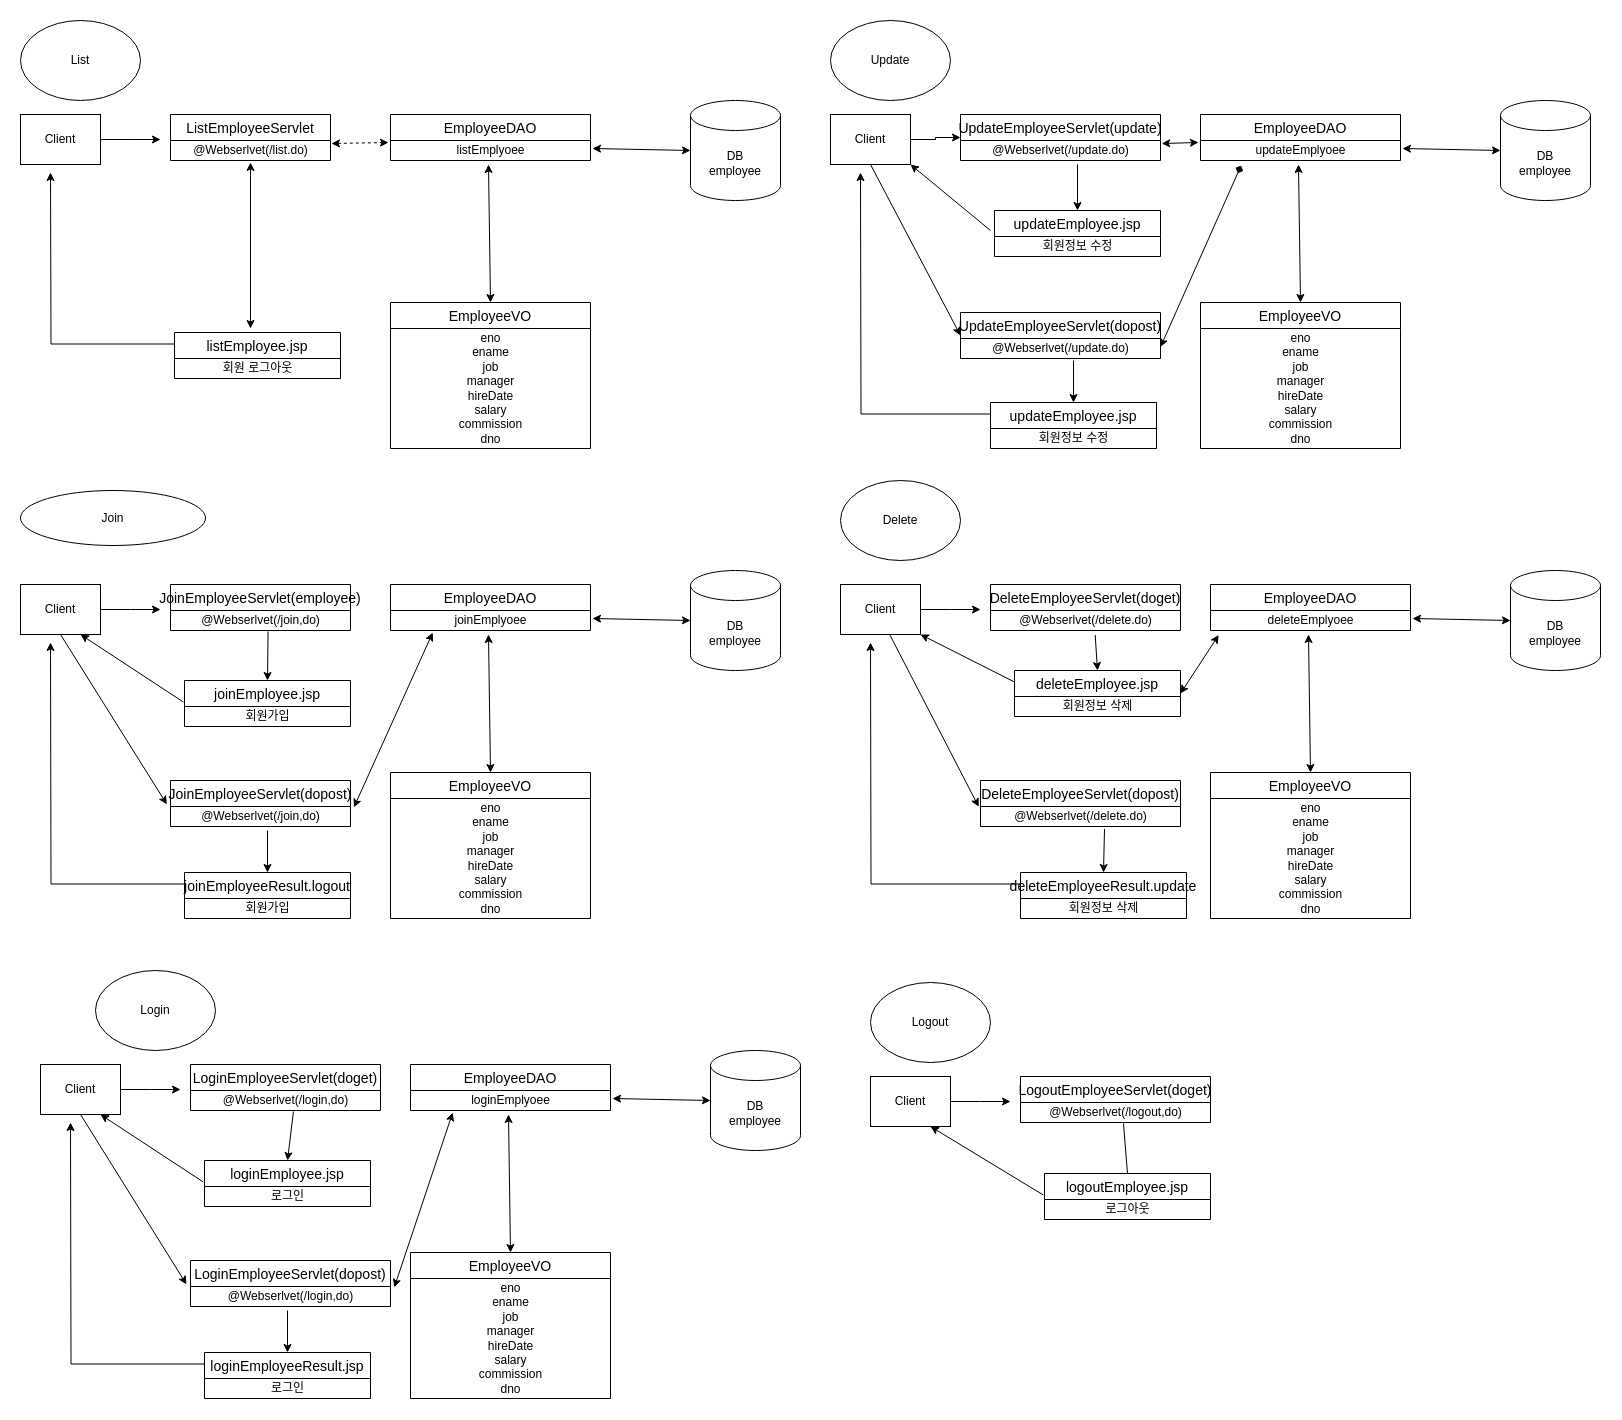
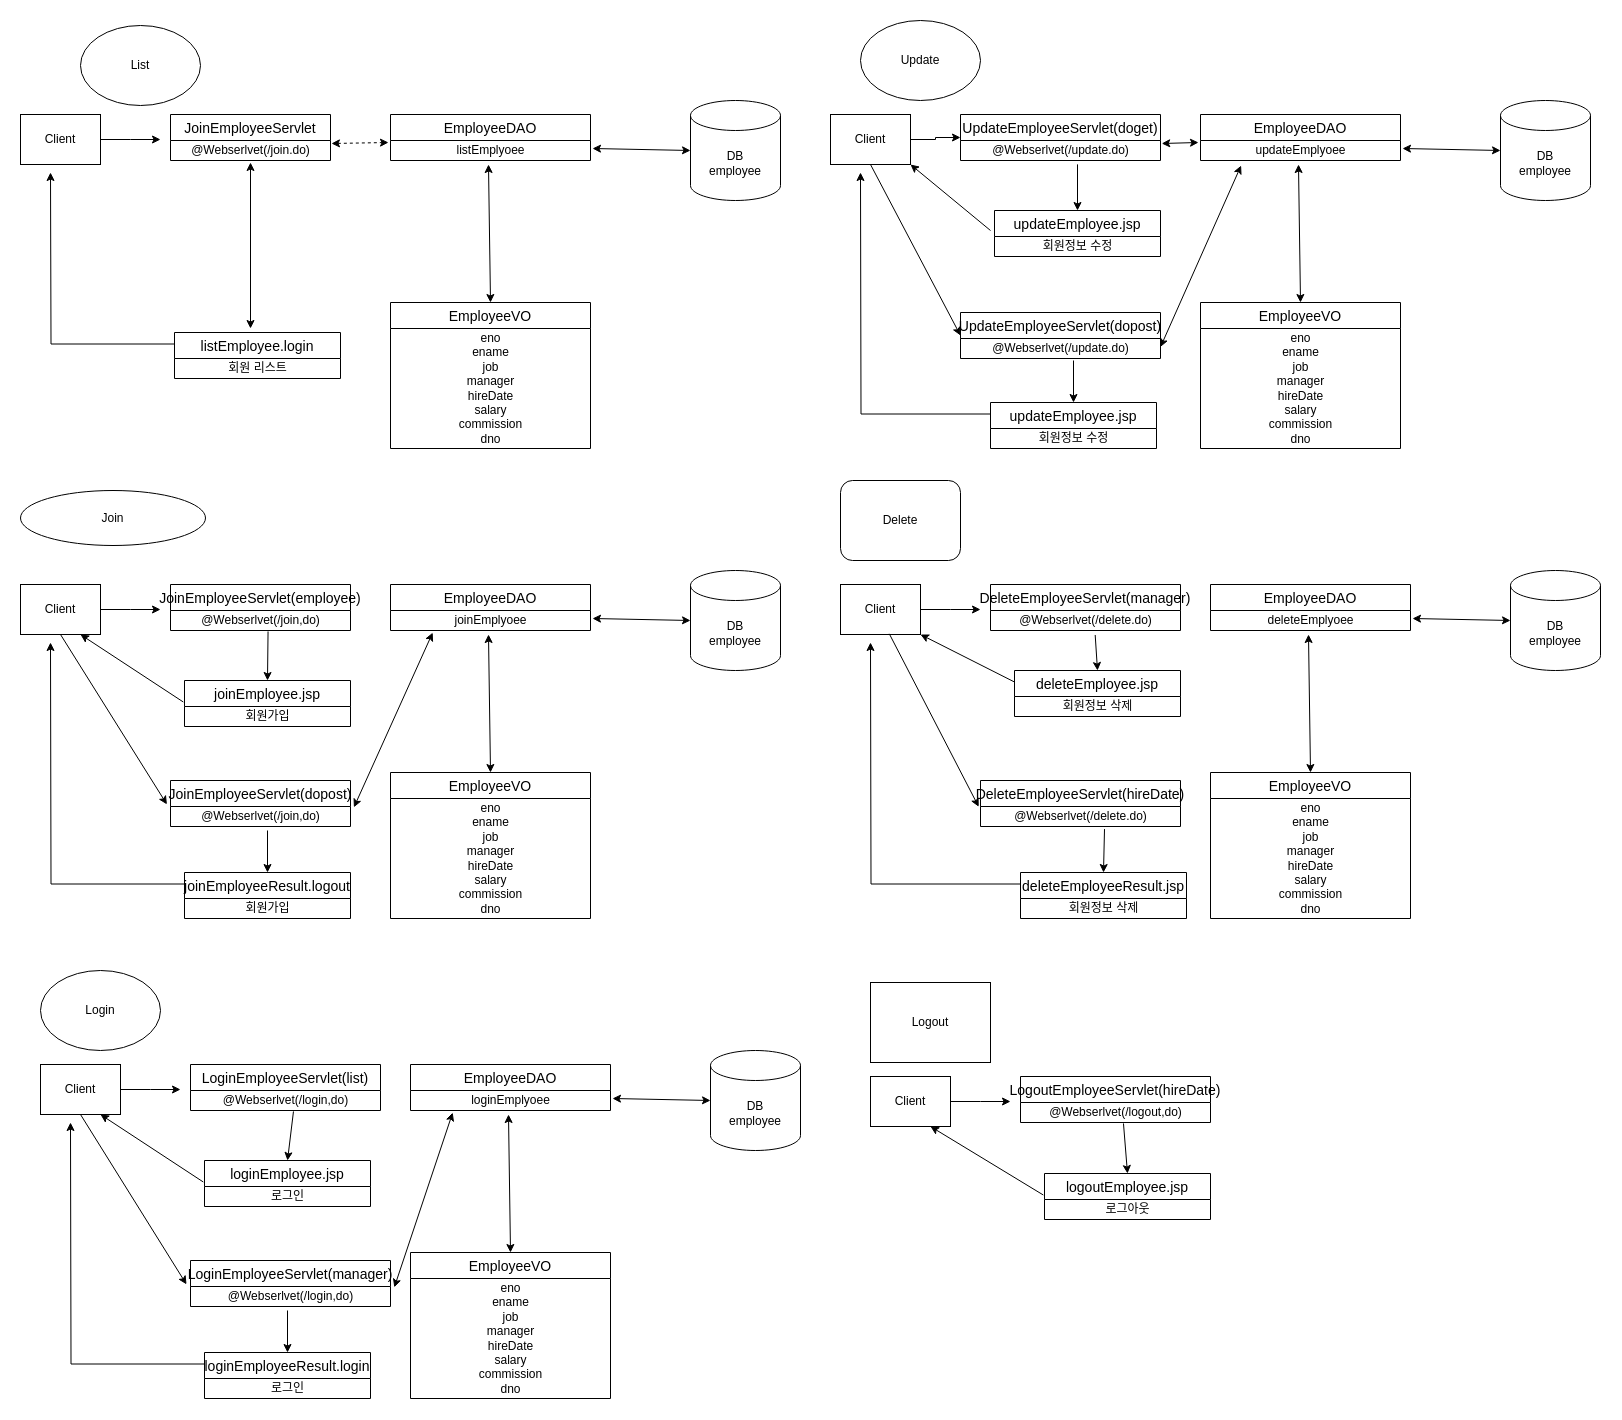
- <mxCell id="69" value="List" style="ellipse;whiteSpace=wrap;html=1;" parent="1" vertex="1"><mxGeometry x="20" y="20" width="120" height="80" as="geometry" /></mxCell>
+ <mxCell id="69" value="List" style="ellipse;whiteSpace=wrap;html=1;" parent="1" vertex="1"><mxGeometry x="80" y="25" width="120" height="80" as="geometry" /></mxCell>
- <mxCell id="70" value="Update" style="ellipse;whiteSpace=wrap;html=1;" parent="1" vertex="1"><mxGeometry x="830" y="20" width="120" height="80" as="geometry" /></mxCell>
+ <mxCell id="70" value="Update" style="ellipse;whiteSpace=wrap;html=1;" parent="1" vertex="1"><mxGeometry x="860" y="20" width="120" height="80" as="geometry" /></mxCell>
- <mxCell id="4" value="ListEmployeeServlet" style="swimlane;fontStyle=0;childLayout=stackLayout;horizontal=1;startSize=26;horizontalStack=0;resizeParent=1;resizeParentMax=0;resizeLast=0;collapsible=1;marginBottom=0;align=center;fontSize=14;" parent="1" vertex="1"><mxGeometry x="170" y="114" width="160" height="46" as="geometry"><mxRectangle x="150" y="100" width="50" height="26" as="alternateBounds" /></mxGeometry></mxCell>
+ <mxCell id="4" value="JoinEmployeeServlet" style="swimlane;fontStyle=0;childLayout=stackLayout;horizontal=1;startSize=26;horizontalStack=0;resizeParent=1;resizeParentMax=0;resizeLast=0;collapsible=1;marginBottom=0;align=center;fontSize=14;" parent="1" vertex="1"><mxGeometry x="170" y="114" width="160" height="46" as="geometry"><mxRectangle x="150" y="100" width="50" height="26" as="alternateBounds" /></mxGeometry></mxCell>
- <mxCell id="34" value="UpdateEmployeeServlet(update)" style="swimlane;fontStyle=0;childLayout=stackLayout;horizontal=1;startSize=26;horizontalStack=0;resizeParent=1;resizeParentMax=0;resizeLast=0;collapsible=1;marginBottom=0;align=center;fontSize=14;" parent="1" vertex="1"><mxGeometry x="960" y="114" width="200" height="46" as="geometry"><mxRectangle x="150" y="100" width="50" height="26" as="alternateBounds" /></mxGeometry></mxCell>
+ <mxCell id="34" value="UpdateEmployeeServlet(doget)" style="swimlane;fontStyle=0;childLayout=stackLayout;horizontal=1;startSize=26;horizontalStack=0;resizeParent=1;resizeParentMax=0;resizeLast=0;collapsible=1;marginBottom=0;align=center;fontSize=14;" parent="1" vertex="1"><mxGeometry x="960" y="114" width="200" height="46" as="geometry"><mxRectangle x="150" y="100" width="50" height="26" as="alternateBounds" /></mxGeometry></mxCell>
- <mxCell id="5" value="@Webserlvet(/list.do)" style="text;html=1;align=center;verticalAlign=middle;resizable=0;points=[];autosize=1;" parent="4" vertex="1"><mxGeometry y="26" width="160" height="20" as="geometry" /></mxCell>
+ <mxCell id="5" value="@Webserlvet(/join.do)" style="text;html=1;align=center;verticalAlign=middle;resizable=0;points=[];autosize=1;" parent="4" vertex="1"><mxGeometry y="26" width="160" height="20" as="geometry" /></mxCell>
- <mxCell id="63" value="" style="endArrow=diamond;startArrow=classic;html=1;entryX=0.203;entryY=1.253;entryDx=0;entryDy=0;entryPerimeter=0;exitX=1;exitY=0.75;exitDx=0;exitDy=0;" parent="1" source="61" target="40" edge="1"><mxGeometry width="50" height="50" relative="1" as="geometry"><mxPoint x="830" y="480" as="sourcePoint" /><mxPoint x="880" y="430" as="targetPoint" /></mxGeometry></mxCell>
+ <mxCell id="63" value="" style="endArrow=classic;startArrow=classic;html=1;entryX=0.203;entryY=1.253;entryDx=0;entryDy=0;entryPerimeter=0;exitX=1;exitY=0.75;exitDx=0;exitDy=0;" parent="1" source="61" target="40" edge="1"><mxGeometry width="50" height="50" relative="1" as="geometry"><mxPoint x="830" y="480" as="sourcePoint" /><mxPoint x="880" y="430" as="targetPoint" /></mxGeometry></mxCell>
- <mxCell id="7" value="listEmployee.jsp" style="swimlane;fontStyle=0;childLayout=stackLayout;horizontal=1;startSize=26;horizontalStack=0;resizeParent=1;resizeParentMax=0;resizeLast=0;collapsible=1;marginBottom=0;align=center;fontSize=14;" parent="1" vertex="1"><mxGeometry x="174" y="332" width="166" height="46" as="geometry"><mxRectangle x="150" y="100" width="50" height="26" as="alternateBounds" /></mxGeometry></mxCell>
+ <mxCell id="7" value="listEmployee.login" style="swimlane;fontStyle=0;childLayout=stackLayout;horizontal=1;startSize=26;horizontalStack=0;resizeParent=1;resizeParentMax=0;resizeLast=0;collapsible=1;marginBottom=0;align=center;fontSize=14;" parent="1" vertex="1"><mxGeometry x="174" y="332" width="166" height="46" as="geometry"><mxRectangle x="150" y="100" width="50" height="26" as="alternateBounds" /></mxGeometry></mxCell>
- <mxCell id="8" value="회원 로그아웃" style="text;html=1;align=center;verticalAlign=middle;resizable=0;points=[];autosize=1;" parent="7" vertex="1"><mxGeometry y="26" width="166" height="20" as="geometry" /></mxCell>
+ <mxCell id="8" value="회원 리스트" style="text;html=1;align=center;verticalAlign=middle;resizable=0;points=[];autosize=1;" parent="7" vertex="1"><mxGeometry y="26" width="166" height="20" as="geometry" /></mxCell>
- <mxCell id="72" value="Delete" style="ellipse;whiteSpace=wrap;html=1;" parent="1" vertex="1"><mxGeometry x="840" y="480" width="120" height="80" as="geometry" /></mxCell>
+ <mxCell id="72" value="Delete" style="whiteSpace=wrap;html=1;rounded=1;" parent="1" vertex="1"><mxGeometry x="840" y="480" width="120" height="80" as="geometry" /></mxCell>
- <mxCell id="49" value="DeleteEmployeeServlet(doget)" style="swimlane;fontStyle=0;childLayout=stackLayout;horizontal=1;startSize=26;horizontalStack=0;resizeParent=1;resizeParentMax=0;resizeLast=0;collapsible=1;marginBottom=0;align=center;fontSize=14;" parent="1" vertex="1"><mxGeometry x="990" y="584" width="190" height="46" as="geometry"><mxRectangle x="150" y="100" width="50" height="26" as="alternateBounds" /></mxGeometry></mxCell>
+ <mxCell id="49" value="DeleteEmployeeServlet(manager)" style="swimlane;fontStyle=0;childLayout=stackLayout;horizontal=1;startSize=26;horizontalStack=0;resizeParent=1;resizeParentMax=0;resizeLast=0;collapsible=1;marginBottom=0;align=center;fontSize=14;" parent="1" vertex="1"><mxGeometry x="990" y="584" width="190" height="46" as="geometry"><mxRectangle x="150" y="100" width="50" height="26" as="alternateBounds" /></mxGeometry></mxCell>
- <mxCell id="82" value="" style="endArrow=classic;startArrow=classic;html=1;entryX=0.041;entryY=1.224;entryDx=0;entryDy=0;entryPerimeter=0;exitX=1;exitY=0.5;exitDx=0;exitDy=0;" parent="1" source="76" target="55" edge="1"><mxGeometry width="50" height="50" relative="1" as="geometry"><mxPoint x="750" y="490" as="sourcePoint" /><mxPoint x="800" y="440" as="targetPoint" /></mxGeometry></mxCell>
- <mxCell id="66" value="DeleteEmployeeServlet(dopost)" style="swimlane;fontStyle=0;childLayout=stackLayout;horizontal=1;startSize=26;horizontalStack=0;resizeParent=1;resizeParentMax=0;resizeLast=0;collapsible=1;marginBottom=0;align=center;fontSize=14;" parent="1" vertex="1"><mxGeometry x="980" y="780" width="200" height="46" as="geometry"><mxRectangle x="150" y="100" width="50" height="26" as="alternateBounds" /></mxGeometry></mxCell>
+ <mxCell id="66" value="DeleteEmployeeServlet(hireDate)" style="swimlane;fontStyle=0;childLayout=stackLayout;horizontal=1;startSize=26;horizontalStack=0;resizeParent=1;resizeParentMax=0;resizeLast=0;collapsible=1;marginBottom=0;align=center;fontSize=14;" parent="1" vertex="1"><mxGeometry x="980" y="780" width="200" height="46" as="geometry"><mxRectangle x="150" y="100" width="50" height="26" as="alternateBounds" /></mxGeometry></mxCell>
- <mxCell id="52" value="deleteEmployeeResult.update" style="swimlane;fontStyle=0;childLayout=stackLayout;horizontal=1;startSize=26;horizontalStack=0;resizeParent=1;resizeParentMax=0;resizeLast=0;collapsible=1;marginBottom=0;align=center;fontSize=14;" parent="1" vertex="1"><mxGeometry x="1020" y="872" width="166" height="46" as="geometry"><mxRectangle x="150" y="100" width="50" height="26" as="alternateBounds" /></mxGeometry></mxCell>
+ <mxCell id="52" value="deleteEmployeeResult.jsp" style="swimlane;fontStyle=0;childLayout=stackLayout;horizontal=1;startSize=26;horizontalStack=0;resizeParent=1;resizeParentMax=0;resizeLast=0;collapsible=1;marginBottom=0;align=center;fontSize=14;" parent="1" vertex="1"><mxGeometry x="1020" y="872" width="166" height="46" as="geometry"><mxRectangle x="150" y="100" width="50" height="26" as="alternateBounds" /></mxGeometry></mxCell>
- <mxCell id="109" value="Login" style="ellipse;whiteSpace=wrap;html=1;" vertex="1" parent="1"><mxGeometry x="95" y="970" width="120" height="80" as="geometry" /></mxCell>
+ <mxCell id="109" value="Login" style="ellipse;whiteSpace=wrap;html=1;" vertex="1" parent="1"><mxGeometry x="40" y="970" width="120" height="80" as="geometry" /></mxCell>
- <mxCell id="120" value="Logout" style="ellipse;whiteSpace=wrap;html=1;" vertex="1" parent="1"><mxGeometry x="870" y="982" width="120" height="80" as="geometry" /></mxCell>
+ <mxCell id="120" value="Logout" style="whiteSpace=wrap;html=1;rounded=0;" vertex="1" parent="1"><mxGeometry x="870" y="982" width="120" height="80" as="geometry" /></mxCell>
- <mxCell id="94" value="LoginEmployeeServlet(doget)" style="swimlane;fontStyle=0;childLayout=stackLayout;horizontal=1;startSize=26;horizontalStack=0;resizeParent=1;resizeParentMax=0;resizeLast=0;collapsible=1;marginBottom=0;align=center;fontSize=14;" vertex="1" parent="1"><mxGeometry x="190" y="1064" width="190" height="46" as="geometry"><mxRectangle x="150" y="100" width="50" height="26" as="alternateBounds" /></mxGeometry></mxCell>
+ <mxCell id="94" value="LoginEmployeeServlet(list)" style="swimlane;fontStyle=0;childLayout=stackLayout;horizontal=1;startSize=26;horizontalStack=0;resizeParent=1;resizeParentMax=0;resizeLast=0;collapsible=1;marginBottom=0;align=center;fontSize=14;" vertex="1" parent="1"><mxGeometry x="190" y="1064" width="190" height="46" as="geometry"><mxRectangle x="150" y="100" width="50" height="26" as="alternateBounds" /></mxGeometry></mxCell>
- <mxCell id="118" value="LogoutEmployeeServlet(doget)" style="swimlane;fontStyle=0;childLayout=stackLayout;horizontal=1;startSize=26;horizontalStack=0;resizeParent=1;resizeParentMax=0;resizeLast=0;collapsible=1;marginBottom=0;align=center;fontSize=14;" vertex="1" parent="1"><mxGeometry x="1020" y="1076" width="190" height="46" as="geometry"><mxRectangle x="150" y="100" width="50" height="26" as="alternateBounds" /></mxGeometry></mxCell>
+ <mxCell id="118" value="LogoutEmployeeServlet(hireDate)" style="swimlane;fontStyle=0;childLayout=stackLayout;horizontal=1;startSize=26;horizontalStack=0;resizeParent=1;resizeParentMax=0;resizeLast=0;collapsible=1;marginBottom=0;align=center;fontSize=14;" vertex="1" parent="1"><mxGeometry x="1020" y="1076" width="190" height="46" as="geometry"><mxRectangle x="150" y="100" width="50" height="26" as="alternateBounds" /></mxGeometry></mxCell>
- <mxCell id="124" value="" style="endArrow=none;html=1;entryX=0.5;entryY=0;entryDx=0;entryDy=0;exitX=0.542;exitY=1.047;exitDx=0;exitDy=0;exitPerimeter=0;" edge="1" parent="1" source="119" target="121"><mxGeometry width="50" height="50" relative="1" as="geometry"><mxPoint x="1600" y="982" as="sourcePoint" /><mxPoint x="1650" y="932" as="targetPoint" /></mxGeometry></mxCell>
+ <mxCell id="124" value="" style="endArrow=classic;html=1;entryX=0.5;entryY=0;entryDx=0;entryDy=0;exitX=0.542;exitY=1.047;exitDx=0;exitDy=0;exitPerimeter=0;" edge="1" parent="1" source="119" target="121"><mxGeometry width="50" height="50" relative="1" as="geometry"><mxPoint x="1600" y="982" as="sourcePoint" /><mxPoint x="1650" y="932" as="targetPoint" /></mxGeometry></mxCell>
- <mxCell id="106" value="LoginEmployeeServlet(dopost)" style="swimlane;fontStyle=0;childLayout=stackLayout;horizontal=1;startSize=26;horizontalStack=0;resizeParent=1;resizeParentMax=0;resizeLast=0;collapsible=1;marginBottom=0;align=center;fontSize=14;" vertex="1" parent="1"><mxGeometry x="190" y="1260" width="200" height="46" as="geometry"><mxRectangle x="150" y="100" width="50" height="26" as="alternateBounds" /></mxGeometry></mxCell>
+ <mxCell id="106" value="LoginEmployeeServlet(manager)" style="swimlane;fontStyle=0;childLayout=stackLayout;horizontal=1;startSize=26;horizontalStack=0;resizeParent=1;resizeParentMax=0;resizeLast=0;collapsible=1;marginBottom=0;align=center;fontSize=14;" vertex="1" parent="1"><mxGeometry x="190" y="1260" width="200" height="46" as="geometry"><mxRectangle x="150" y="100" width="50" height="26" as="alternateBounds" /></mxGeometry></mxCell>
- <mxCell id="97" value="loginEmployeeResult.jsp" style="swimlane;fontStyle=0;childLayout=stackLayout;horizontal=1;startSize=26;horizontalStack=0;resizeParent=1;resizeParentMax=0;resizeLast=0;collapsible=1;marginBottom=0;align=center;fontSize=14;" vertex="1" parent="1"><mxGeometry x="204" y="1352" width="166" height="46" as="geometry"><mxRectangle x="150" y="100" width="50" height="26" as="alternateBounds" /></mxGeometry></mxCell>
+ <mxCell id="97" value="loginEmployeeResult.login" style="swimlane;fontStyle=0;childLayout=stackLayout;horizontal=1;startSize=26;horizontalStack=0;resizeParent=1;resizeParentMax=0;resizeLast=0;collapsible=1;marginBottom=0;align=center;fontSize=14;" vertex="1" parent="1"><mxGeometry x="204" y="1352" width="166" height="46" as="geometry"><mxRectangle x="150" y="100" width="50" height="26" as="alternateBounds" /></mxGeometry></mxCell>
